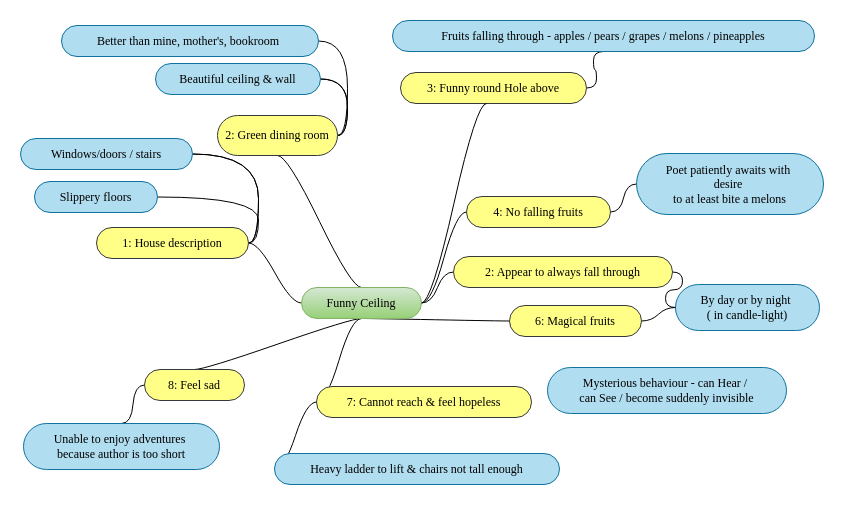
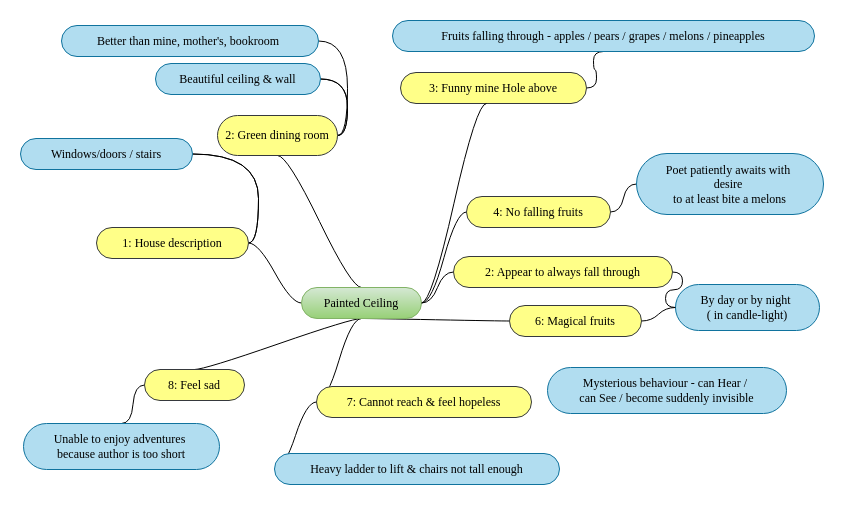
- <mxCell id="25" value="&lt;font face=&quot;Comic Sans MS&quot;&gt;3: Funny round Hole above&lt;/font&gt;" style="whiteSpace=wrap;html=1;rounded=1;arcSize=50;align=center;verticalAlign=middle;strokeWidth=1;autosize=1;spacing=4;treeFolding=1;treeMoving=1;newEdgeStyle={&quot;edgeStyle&quot;:&quot;entityRelationEdgeStyle&quot;,&quot;startArrow&quot;:&quot;none&quot;,&quot;endArrow&quot;:&quot;none&quot;,&quot;segment&quot;:10,&quot;curved&quot;:1,&quot;sourcePerimeterSpacing&quot;:0,&quot;targetPerimeterSpacing&quot;:0};fillColor=#ffff88;strokeColor=#36393d;" vertex="1" parent="1"><mxGeometry x="400" y="72" width="186" height="31" as="geometry" /></mxCell>
+ <mxCell id="25" value="&lt;font face=&quot;Comic Sans MS&quot;&gt;3: Funny mine Hole above&lt;/font&gt;" style="whiteSpace=wrap;html=1;rounded=1;arcSize=50;align=center;verticalAlign=middle;strokeWidth=1;autosize=1;spacing=4;treeFolding=1;treeMoving=1;newEdgeStyle={&quot;edgeStyle&quot;:&quot;entityRelationEdgeStyle&quot;,&quot;startArrow&quot;:&quot;none&quot;,&quot;endArrow&quot;:&quot;none&quot;,&quot;segment&quot;:10,&quot;curved&quot;:1,&quot;sourcePerimeterSpacing&quot;:0,&quot;targetPerimeterSpacing&quot;:0};fillColor=#ffff88;strokeColor=#36393d;" vertex="1" parent="1"><mxGeometry x="400" y="72" width="186" height="31" as="geometry" /></mxCell>
- <mxCell id="17" value="&lt;font face=&quot;Comic Sans MS&quot;&gt;Slippery floors&lt;/font&gt;" style="whiteSpace=wrap;html=1;rounded=1;arcSize=50;align=center;verticalAlign=middle;strokeWidth=1;autosize=1;spacing=4;treeFolding=1;treeMoving=1;newEdgeStyle={&quot;edgeStyle&quot;:&quot;entityRelationEdgeStyle&quot;,&quot;startArrow&quot;:&quot;none&quot;,&quot;endArrow&quot;:&quot;none&quot;,&quot;segment&quot;:10,&quot;curved&quot;:1,&quot;sourcePerimeterSpacing&quot;:0,&quot;targetPerimeterSpacing&quot;:0};fillColor=#b1ddf0;strokeColor=#10739e;" vertex="1" parent="1"><mxGeometry x="34" y="181" width="123" height="31" as="geometry" /></mxCell>
- <mxCell id="14" style="edgeStyle=entityRelationEdgeStyle;rounded=0;orthogonalLoop=1;jettySize=auto;html=1;startArrow=none;endArrow=none;segment=10;curved=1;sourcePerimeterSpacing=0;targetPerimeterSpacing=0;" edge="1" parent="1" source="15" target="17"><mxGeometry relative="1" as="geometry" /></mxCell>
- <mxCell id="9" value="&lt;font face=&quot;Comic Sans MS&quot;&gt;Funny Ceiling&lt;/font&gt;" style="whiteSpace=wrap;html=1;rounded=1;arcSize=50;align=center;verticalAlign=middle;strokeWidth=1;autosize=1;spacing=4;treeFolding=1;treeMoving=1;newEdgeStyle={&quot;edgeStyle&quot;:&quot;entityRelationEdgeStyle&quot;,&quot;startArrow&quot;:&quot;none&quot;,&quot;endArrow&quot;:&quot;none&quot;,&quot;segment&quot;:10,&quot;curved&quot;:1,&quot;sourcePerimeterSpacing&quot;:0,&quot;targetPerimeterSpacing&quot;:0};fillColor=#d5e8d4;strokeColor=#82b366;gradientColor=#97d077;" vertex="1" parent="1"><mxGeometry x="301" y="287" width="120" height="31" as="geometry" /></mxCell>
+ <mxCell id="9" value="&lt;font face=&quot;Comic Sans MS&quot;&gt;Painted Ceiling&lt;/font&gt;" style="whiteSpace=wrap;html=1;rounded=1;arcSize=50;align=center;verticalAlign=middle;strokeWidth=1;autosize=1;spacing=4;treeFolding=1;treeMoving=1;newEdgeStyle={&quot;edgeStyle&quot;:&quot;entityRelationEdgeStyle&quot;,&quot;startArrow&quot;:&quot;none&quot;,&quot;endArrow&quot;:&quot;none&quot;,&quot;segment&quot;:10,&quot;curved&quot;:1,&quot;sourcePerimeterSpacing&quot;:0,&quot;targetPerimeterSpacing&quot;:0};fillColor=#d5e8d4;strokeColor=#82b366;gradientColor=#97d077;" vertex="1" parent="1"><mxGeometry x="301" y="287" width="120" height="31" as="geometry" /></mxCell>
